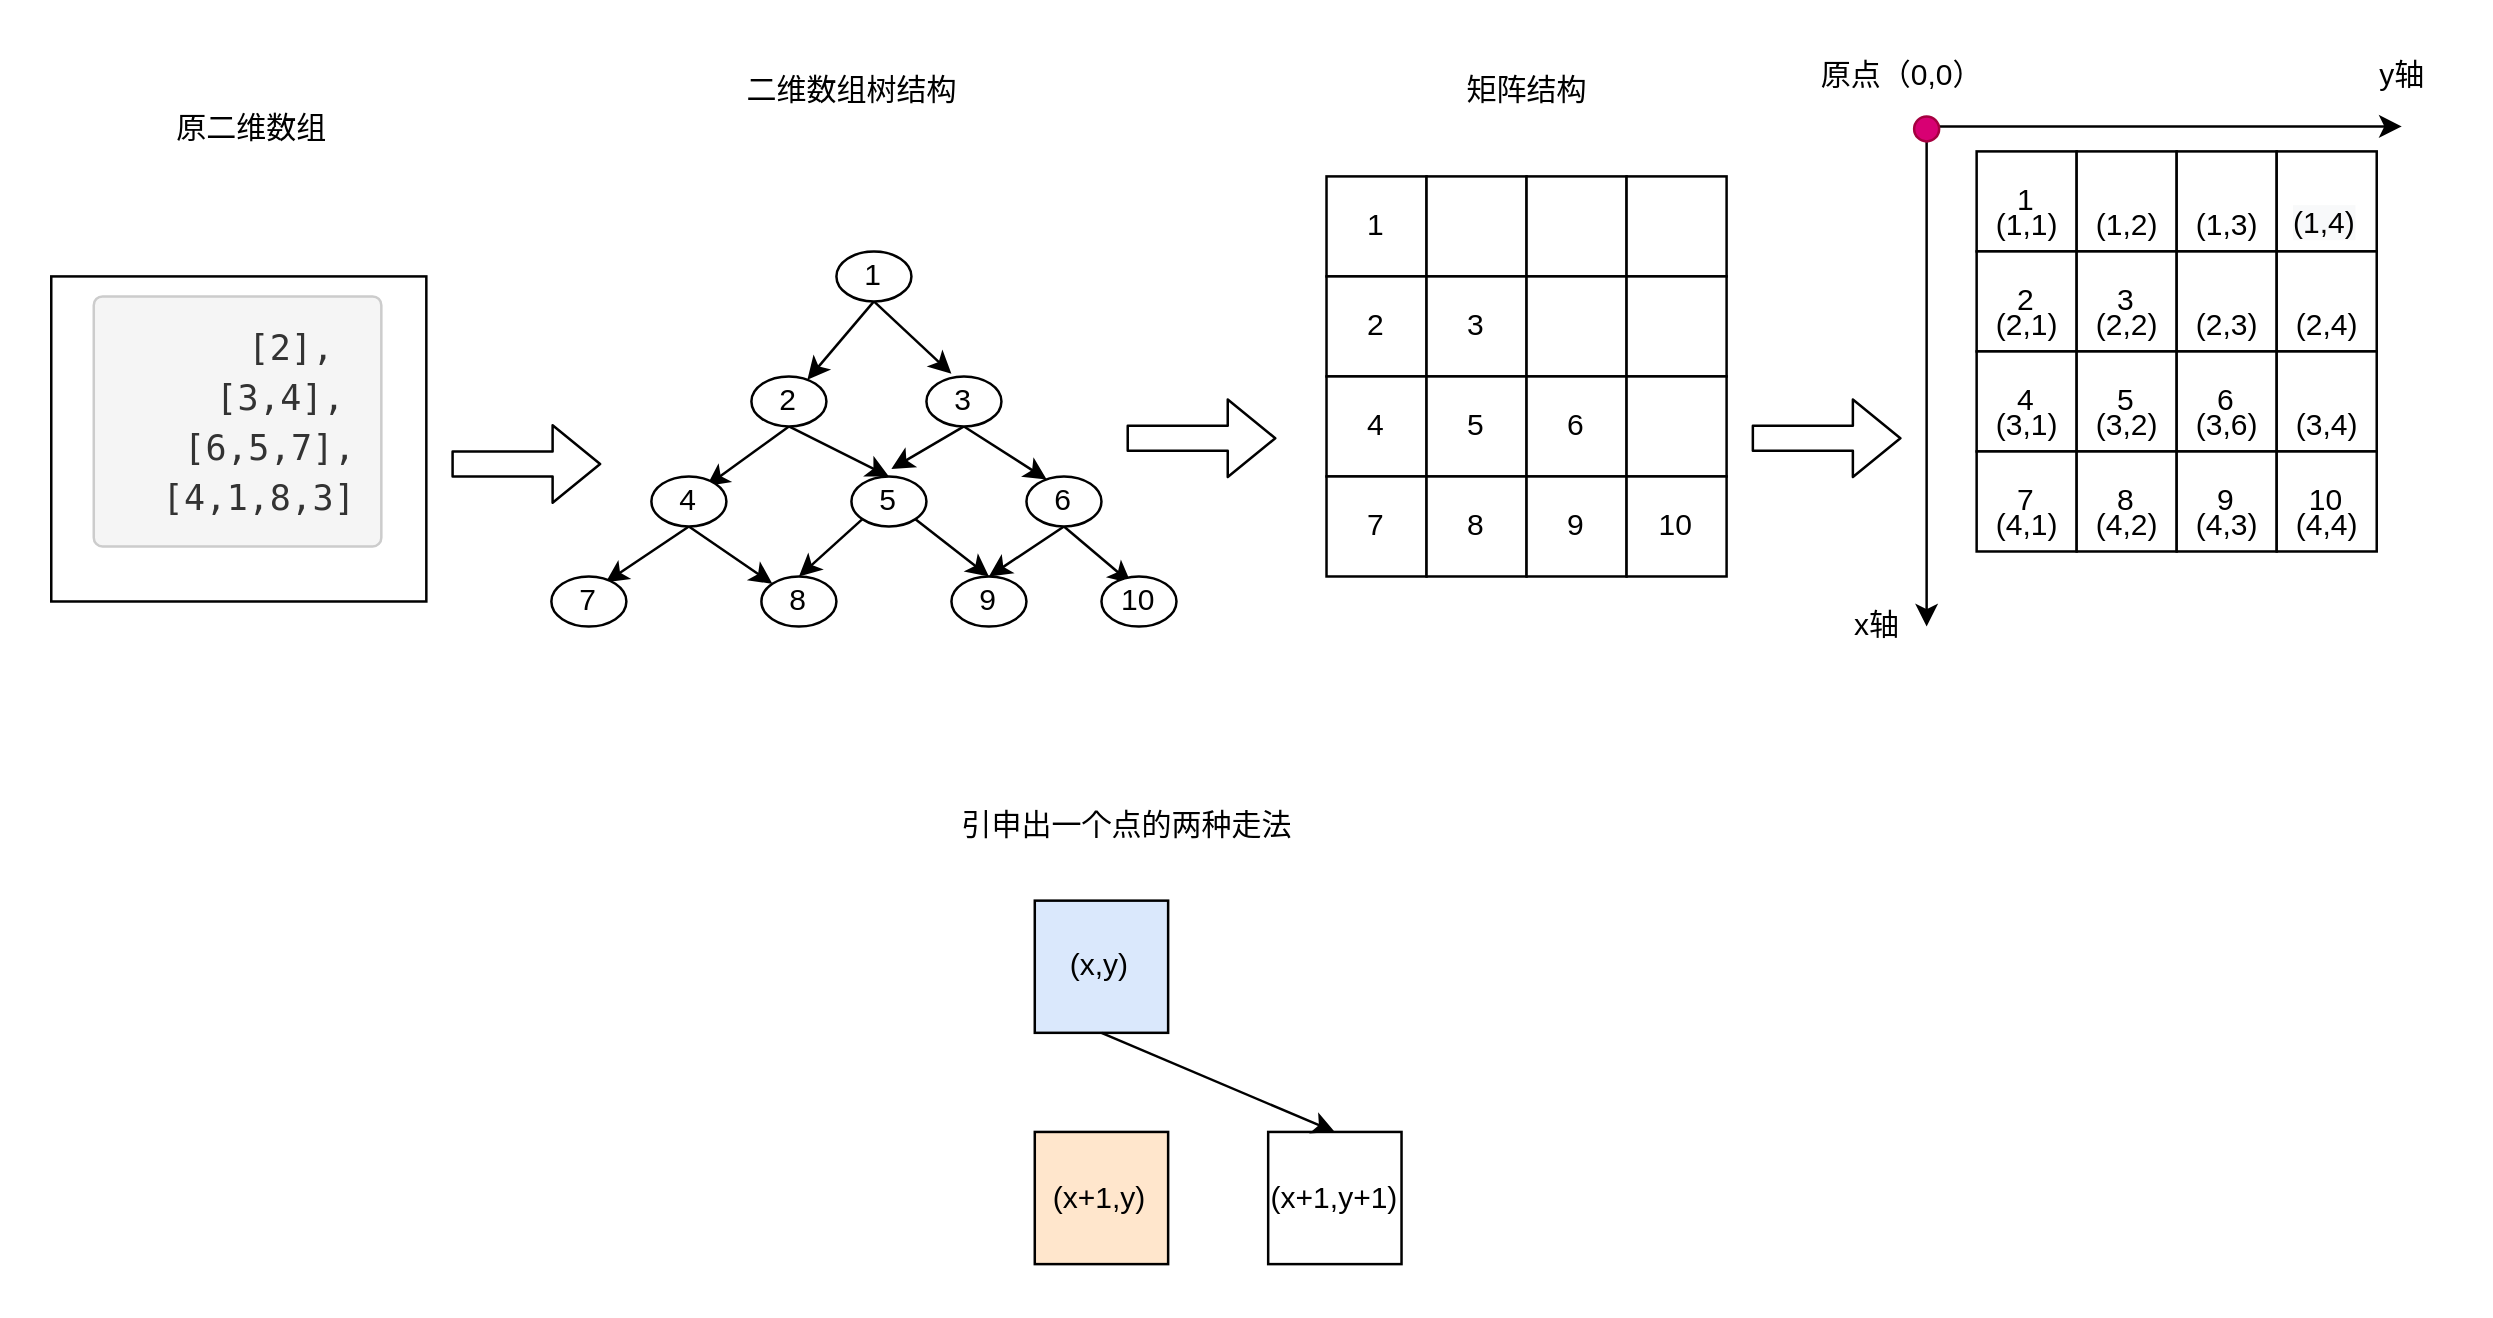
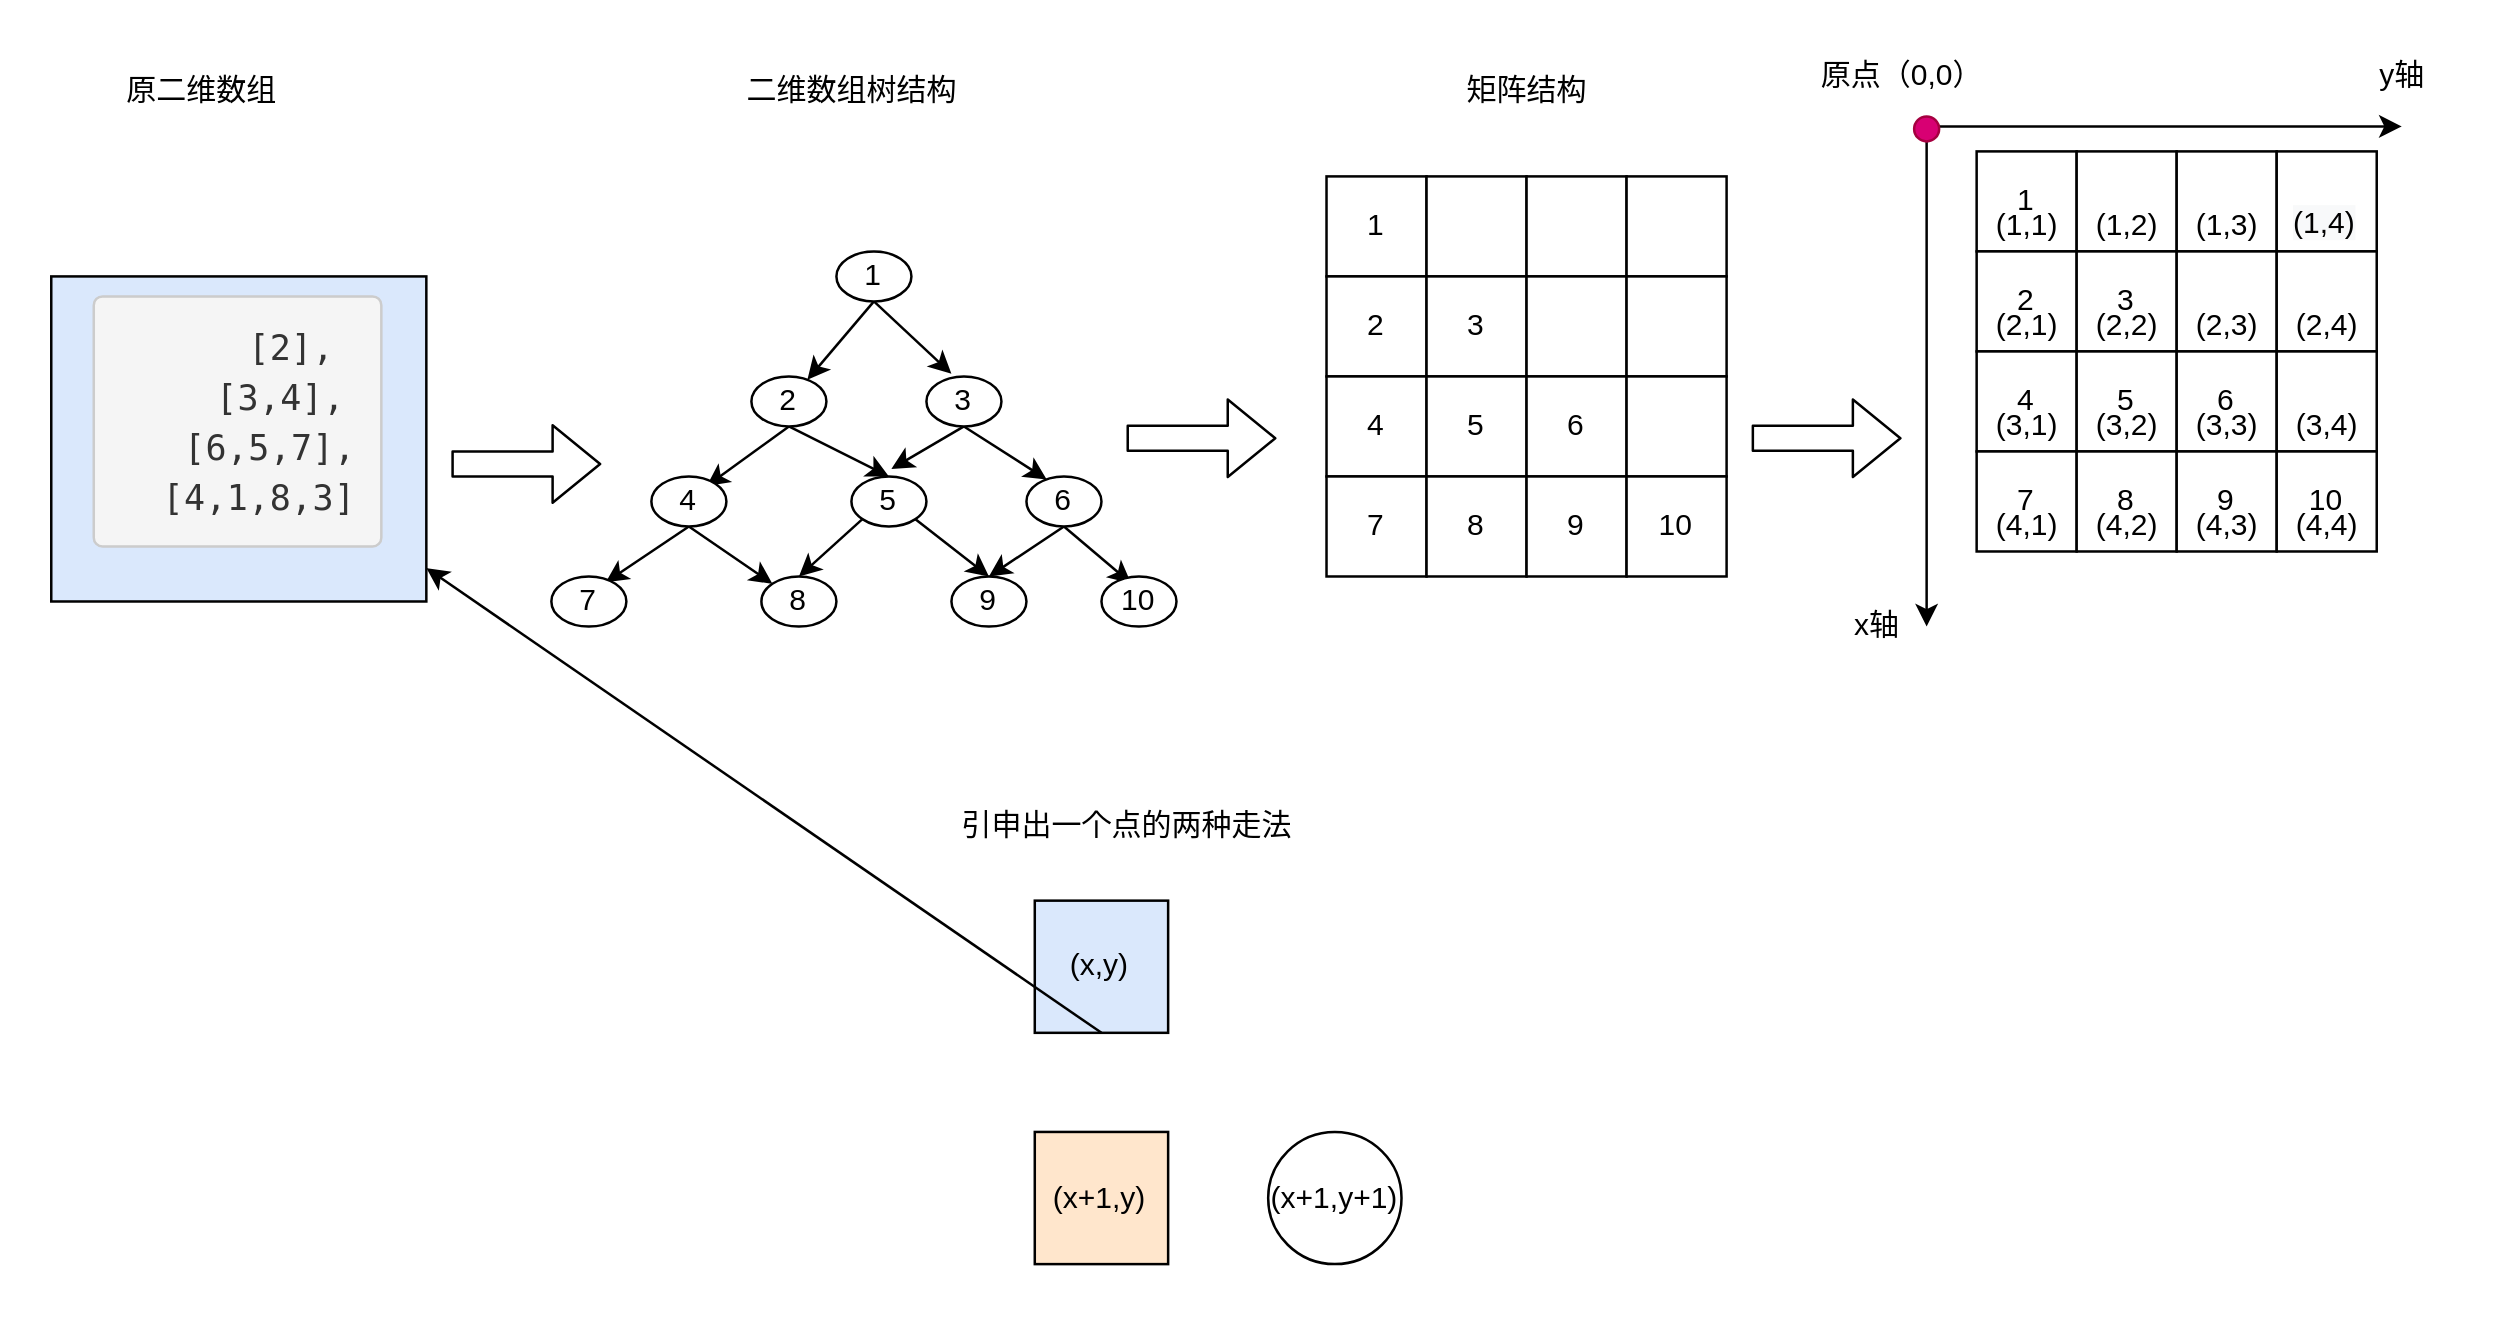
- <mxCell id="24" value="原二维数组" style="text;html=1;align=center;verticalAlign=middle;resizable=0;points=[];autosize=1;strokeColor=none;" parent="1" vertex="1"><mxGeometry x="60" y="41" width="80" height="20" as="geometry" /></mxCell>
+ <mxCell id="24" value="原二维数组" style="text;html=1;align=center;verticalAlign=middle;resizable=0;points=[];autosize=1;strokeColor=none;" parent="1" vertex="1"><mxGeometry x="40" y="26" width="80" height="20" as="geometry" /></mxCell>
- <mxCell id="88" value="(3,6)" style="text;html=1;align=center;verticalAlign=middle;resizable=0;points=[];autosize=1;strokeColor=none;" parent="61" vertex="1"><mxGeometry x="80" y="100" width="40" height="20" as="geometry" /></mxCell>
+ <mxCell id="88" value="(3,3)" style="text;html=1;align=center;verticalAlign=middle;resizable=0;points=[];autosize=1;strokeColor=none;" parent="61" vertex="1"><mxGeometry x="80" y="100" width="40" height="20" as="geometry" /></mxCell>
- <mxCell id="25" value="&lt;pre style=&quot;box-sizing: border-box ; overflow: auto ; font-family: , &amp;#34;consolas&amp;#34; , &amp;#34;liberation mono&amp;#34; , &amp;#34;menlo&amp;#34; , &amp;#34;courier&amp;#34; , monospace ; font-size: 14px ; padding: 9.5px ; margin-top: 0px ; margin-bottom: 1em ; line-height: 1.429 ; color: rgb(51 , 51 , 51) ; word-break: break-all ; overflow-wrap: break-word ; background-color: rgb(245 , 245 , 245) ; border: 1px solid rgb(204 , 204 , 204) ; border-radius: 4px ; letter-spacing: 0.14px&quot;&gt;&lt;code style=&quot;box-sizing: border-box ; font-family: , &amp;#34;consolas&amp;#34; , &amp;#34;liberation mono&amp;#34; , &amp;#34;menlo&amp;#34; , &amp;#34;courier&amp;#34; , monospace ; font-size: inherit ; padding: 0px ; color: inherit ; background-color: transparent ; border-radius: 0px&quot;&gt;     [2],&lt;br&gt;    [3,4],&lt;br&gt;   [6,5,7],&lt;br&gt;  [4,1,8,3]&lt;/code&gt;&lt;/pre&gt;" style="rounded=0;whiteSpace=wrap;html=1;align=center;" parent="1" vertex="1"><mxGeometry x="20" y="110" width="150" height="130" as="geometry" /></mxCell>
+ <mxCell id="25" value="&lt;pre style=&quot;box-sizing: border-box ; overflow: auto ; font-family: , &amp;#34;consolas&amp;#34; , &amp;#34;liberation mono&amp;#34; , &amp;#34;menlo&amp;#34; , &amp;#34;courier&amp;#34; , monospace ; font-size: 14px ; padding: 9.5px ; margin-top: 0px ; margin-bottom: 1em ; line-height: 1.429 ; color: rgb(51 , 51 , 51) ; word-break: break-all ; overflow-wrap: break-word ; background-color: rgb(245 , 245 , 245) ; border: 1px solid rgb(204 , 204 , 204) ; border-radius: 4px ; letter-spacing: 0.14px&quot;&gt;&lt;code style=&quot;box-sizing: border-box ; font-family: , &amp;#34;consolas&amp;#34; , &amp;#34;liberation mono&amp;#34; , &amp;#34;menlo&amp;#34; , &amp;#34;courier&amp;#34; , monospace ; font-size: inherit ; padding: 0px ; color: inherit ; background-color: transparent ; border-radius: 0px&quot;&gt;     [2],&lt;br&gt;    [3,4],&lt;br&gt;   [6,5,7],&lt;br&gt;  [4,1,8,3]&lt;/code&gt;&lt;/pre&gt;" style="rounded=0;whiteSpace=wrap;html=1;align=center;fillColor=#dae8fc;" parent="1" vertex="1"><mxGeometry x="20" y="110" width="150" height="130" as="geometry" /></mxCell>
- <mxCell id="53" style="edgeStyle=none;rounded=0;orthogonalLoop=1;jettySize=auto;html=1;exitX=0.5;exitY=1;exitDx=0;exitDy=0;entryX=0.5;entryY=0;entryDx=0;entryDy=0;" parent="48" source="50" target="52" edge="1"><mxGeometry relative="1" as="geometry" /></mxCell>
+ <mxCell id="53" style="edgeStyle=none;rounded=0;orthogonalLoop=1;jettySize=auto;html=1;exitX=0.5;exitY=1;exitDx=0;exitDy=0;" parent="48" source="50" target="25" edge="1"><mxGeometry relative="1" as="geometry" /></mxCell>
- <mxCell id="52" value="(x+1,y+1)" style="rounded=0;whiteSpace=wrap;html=1;" parent="48" vertex="1"><mxGeometry x="166.667" y="132.143" width="53.333" height="52.857" as="geometry" /></mxCell>
+ <mxCell id="52" value="(x+1,y+1)" style="ellipse;whiteSpace=wrap;html=1;" parent="48" vertex="1"><mxGeometry x="166.667" y="132.143" width="53.333" height="52.857" as="geometry" /></mxCell>
